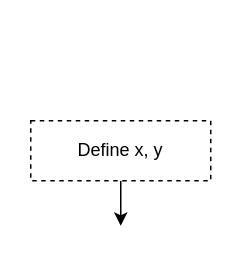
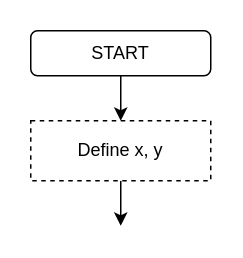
+ <mxCell id="3" value="START" style="rounded=1;whiteSpace=wrap;html=1;" vertex="1" parent="1"><mxGeometry x="20" y="20" width="120" height="30" as="geometry" /></mxCell>
+ <mxCell id="2" value="" style="edgeStyle=orthogonalEdgeStyle;rounded=0;orthogonalLoop=1;jettySize=auto;html=1;" edge="1" parent="1" source="3" target="5"><mxGeometry relative="1" as="geometry" /></mxCell>
